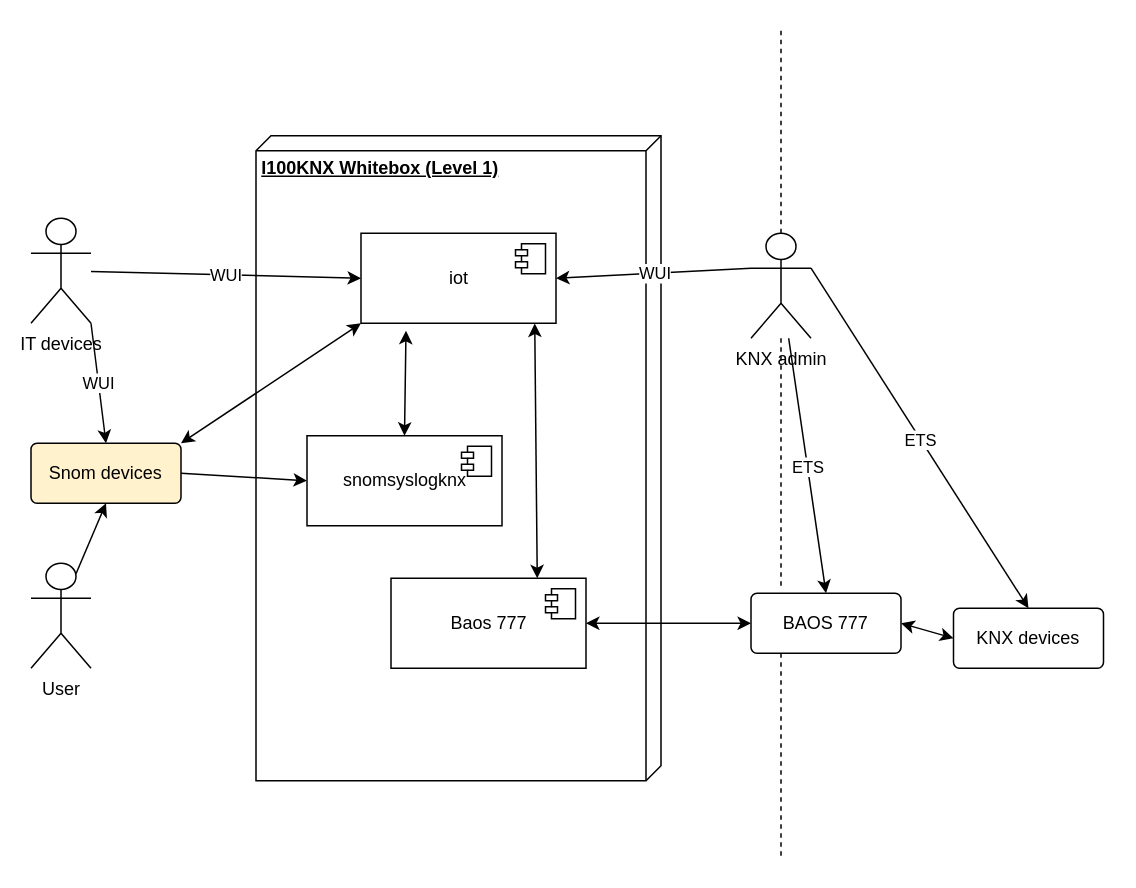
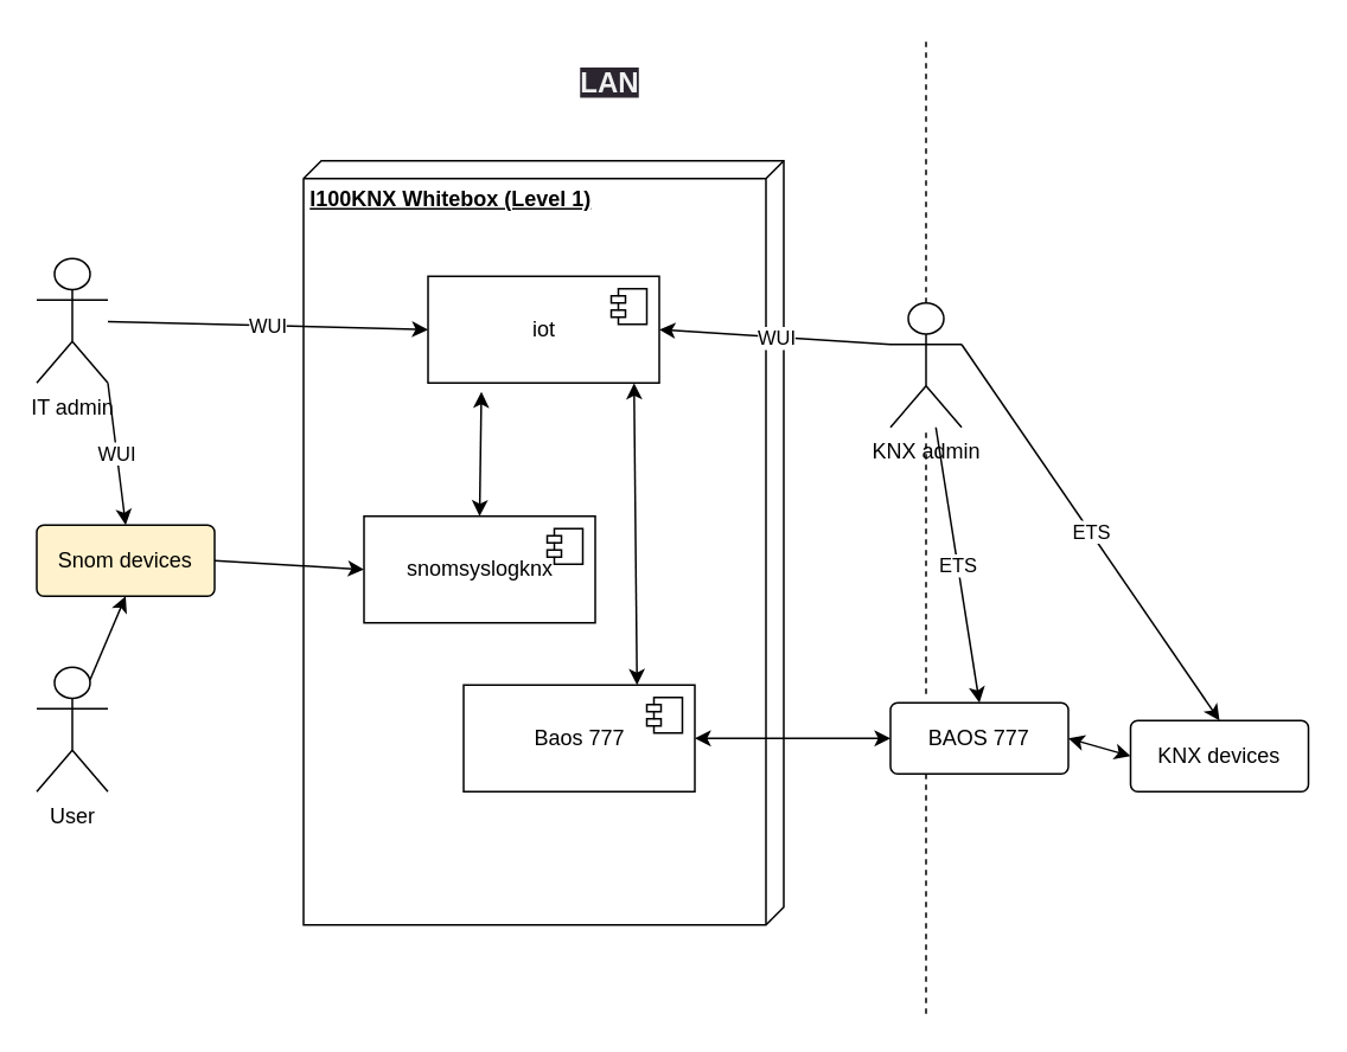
+ <mxCell id="30" value="&lt;span style=&quot;color: rgb(240, 240, 240); font-family: Helvetica; font-size: 16px; font-style: normal; font-variant-ligatures: normal; font-variant-caps: normal; letter-spacing: normal; orphans: 2; text-align: center; text-indent: 0px; text-transform: none; widows: 2; word-spacing: 0px; -webkit-text-stroke-width: 0px; background-color: rgb(42, 37, 47); text-decoration-thickness: initial; text-decoration-style: initial; text-decoration-color: initial; float: none; display: inline !important;&quot;&gt;LAN&lt;/span&gt;" style="text;whiteSpace=wrap;html=1;fontStyle=1;fontSize=16;" vertex="1" parent="1"><mxGeometry x="324" y="30" width="30" height="25" as="geometry" /></mxCell>
- <mxCell id="33" value="KNX admin" style="shape=umlActor;verticalLabelPosition=bottom;verticalAlign=top;html=1;outlineConnect=0;" parent="1" vertex="1"><mxGeometry x="500" y="155" width="40" height="70" as="geometry" /></mxCell>
+ <mxCell id="33" value="KNX admin" style="shape=umlActor;verticalLabelPosition=bottom;verticalAlign=top;html=1;outlineConnect=0;" parent="1" vertex="1"><mxGeometry x="500" y="170" width="40" height="70" as="geometry" /></mxCell>
- <mxCell id="20" value="IT devices" style="shape=umlActor;verticalLabelPosition=bottom;verticalAlign=top;html=1;outlineConnect=0;" parent="1" vertex="1"><mxGeometry x="20" y="145" width="40" height="70" as="geometry" /></mxCell>
+ <mxCell id="20" value="IT admin" style="shape=umlActor;verticalLabelPosition=bottom;verticalAlign=top;html=1;outlineConnect=0;" parent="1" vertex="1"><mxGeometry x="20" y="145" width="40" height="70" as="geometry" /></mxCell>
- <mxCell id="27" value="" style="endArrow=classic;html=1;entryX=0;entryY=1;entryDx=0;entryDy=0;startArrow=classic;startFill=1;exitX=1;exitY=0;exitDx=0;exitDy=0;" parent="1" target="25" edge="1" source="5"><mxGeometry relative="1" as="geometry"><mxPoint x="220" y="260" as="sourcePoint" /><mxPoint x="308.38" y="215" as="targetPoint" /></mxGeometry></mxCell>
